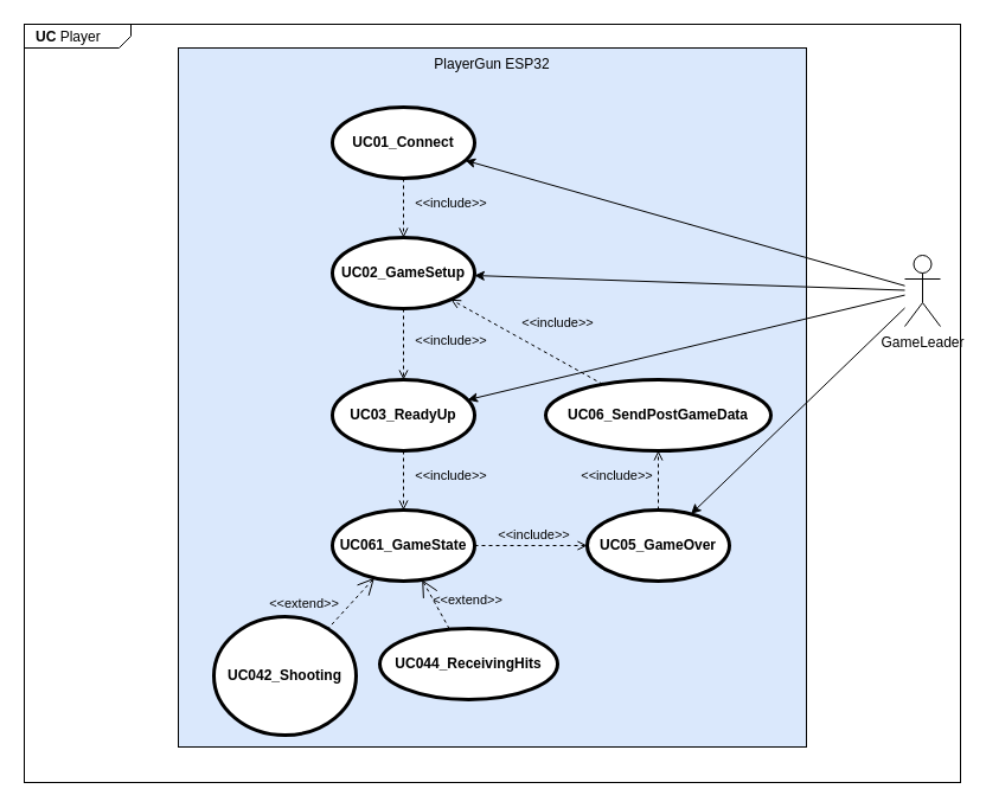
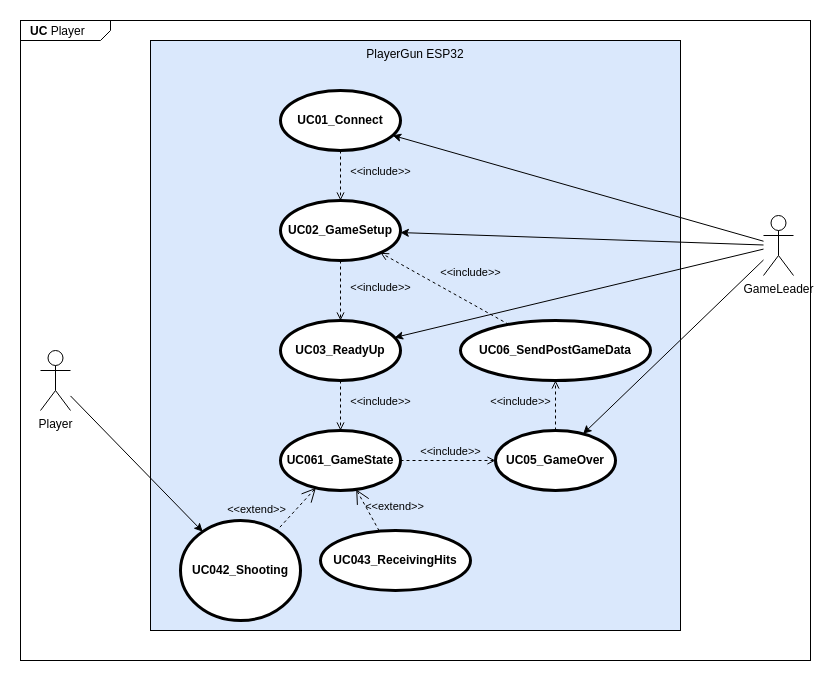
+ <mxCell id="5" value="Player" style="shape=umlActor;html=1;verticalLabelPosition=bottom;verticalAlign=top;align=center;" vertex="1" parent="1"><mxGeometry x="40" y="350" width="30" height="60" as="geometry" /></mxCell>
+ <mxCell id="4" style="rounded=0;orthogonalLoop=1;jettySize=auto;html=1;" edge="1" parent="1" source="5" target="9"><mxGeometry relative="1" as="geometry" /></mxCell>
- <mxCell id="8" value="UC044_ReceivingHits" style="shape=ellipse;html=1;strokeWidth=3;fontStyle=1;whiteSpace=wrap;align=center;perimeter=ellipsePerimeter;" vertex="1" parent="1"><mxGeometry x="320" y="530" width="150" height="60" as="geometry" /></mxCell>
+ <mxCell id="8" value="UC043_ReceivingHits" style="shape=ellipse;html=1;strokeWidth=3;fontStyle=1;whiteSpace=wrap;align=center;perimeter=ellipsePerimeter;" vertex="1" parent="1"><mxGeometry x="320" y="530" width="150" height="60" as="geometry" /></mxCell>
